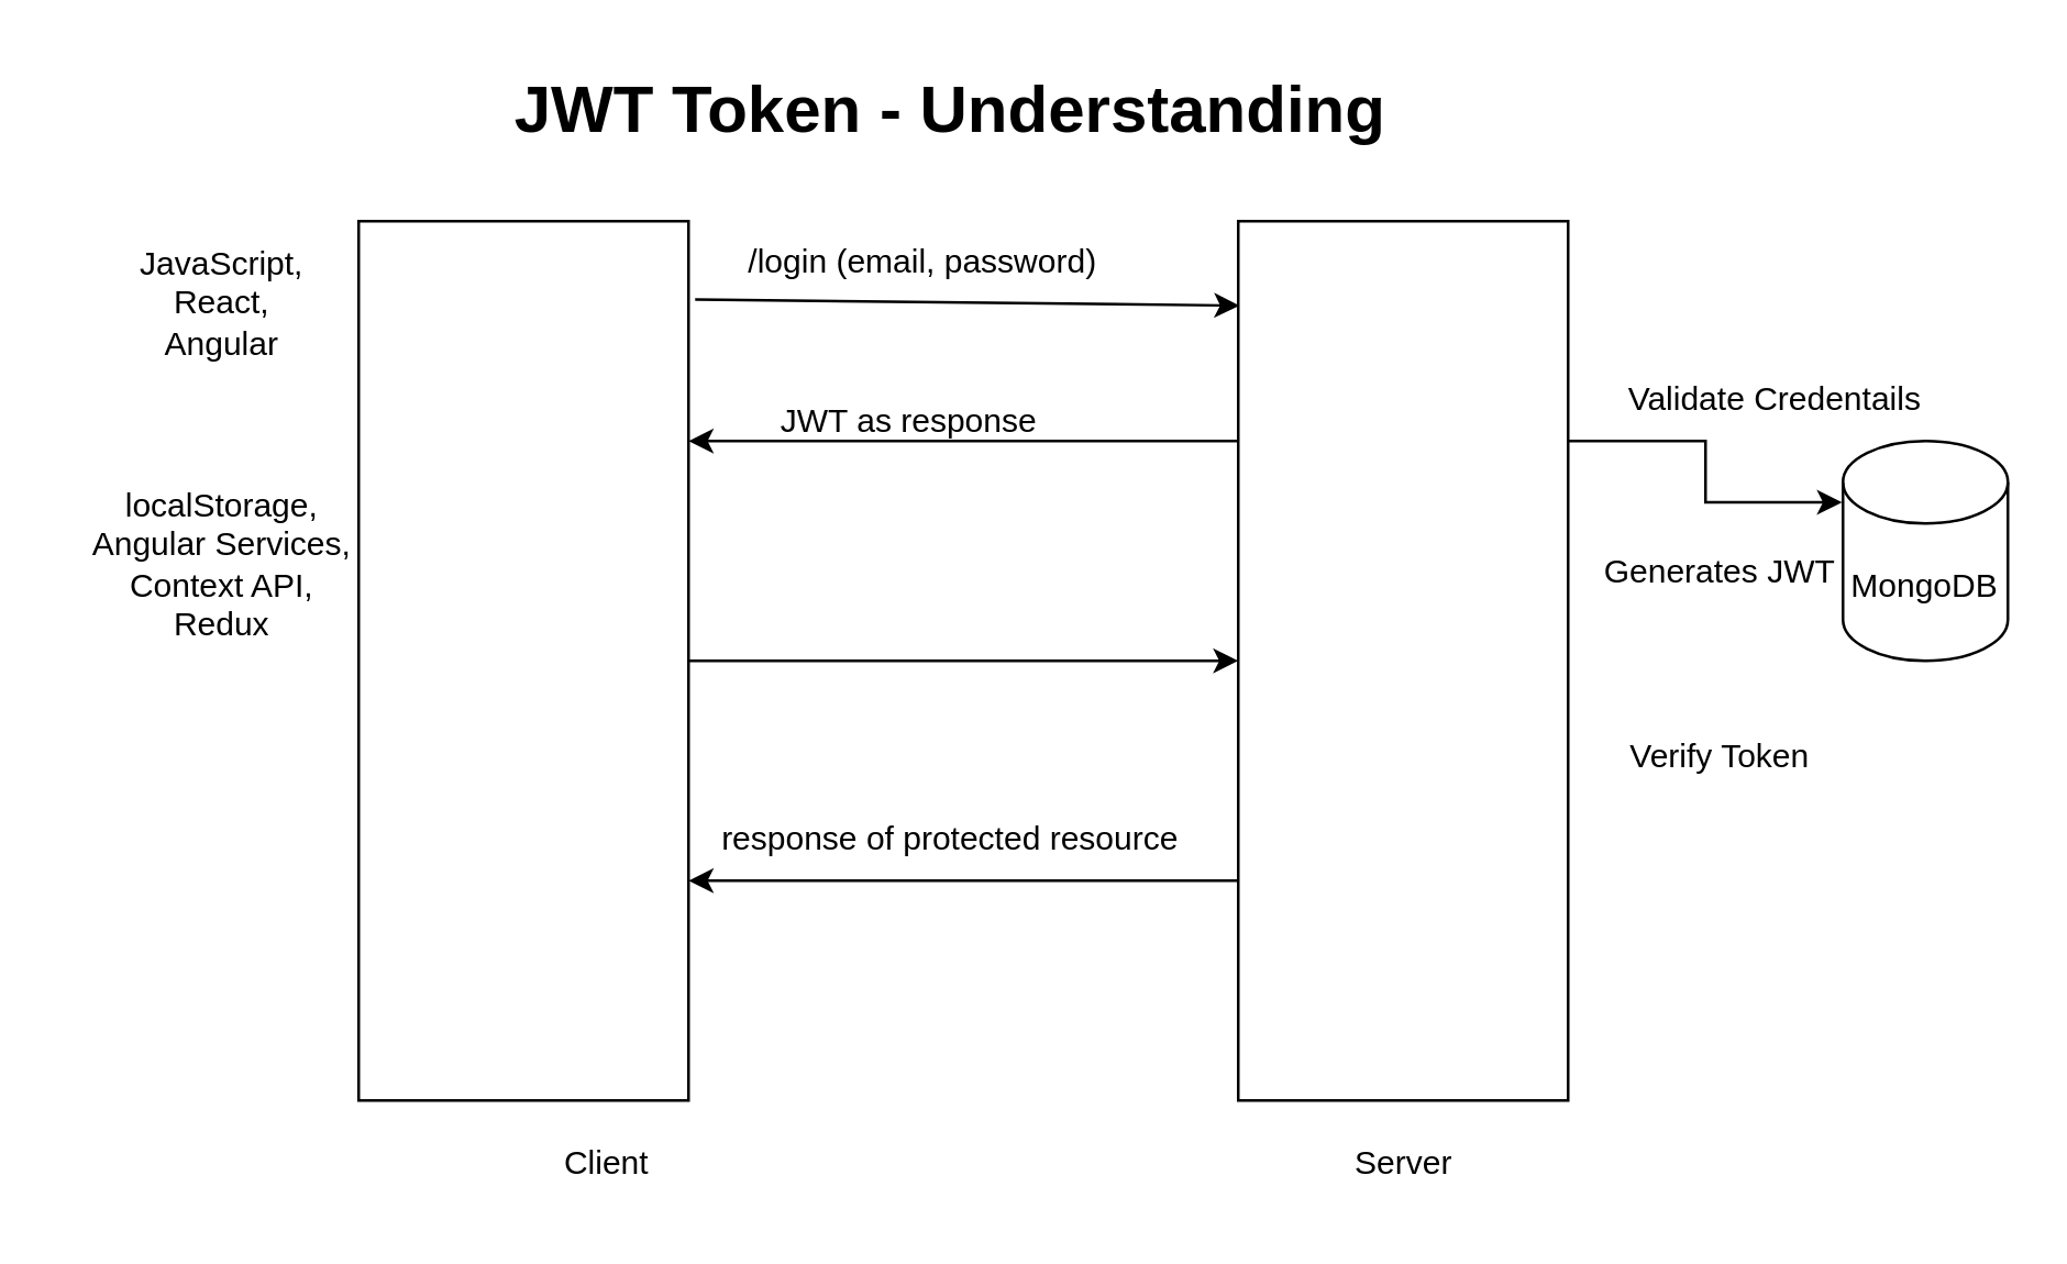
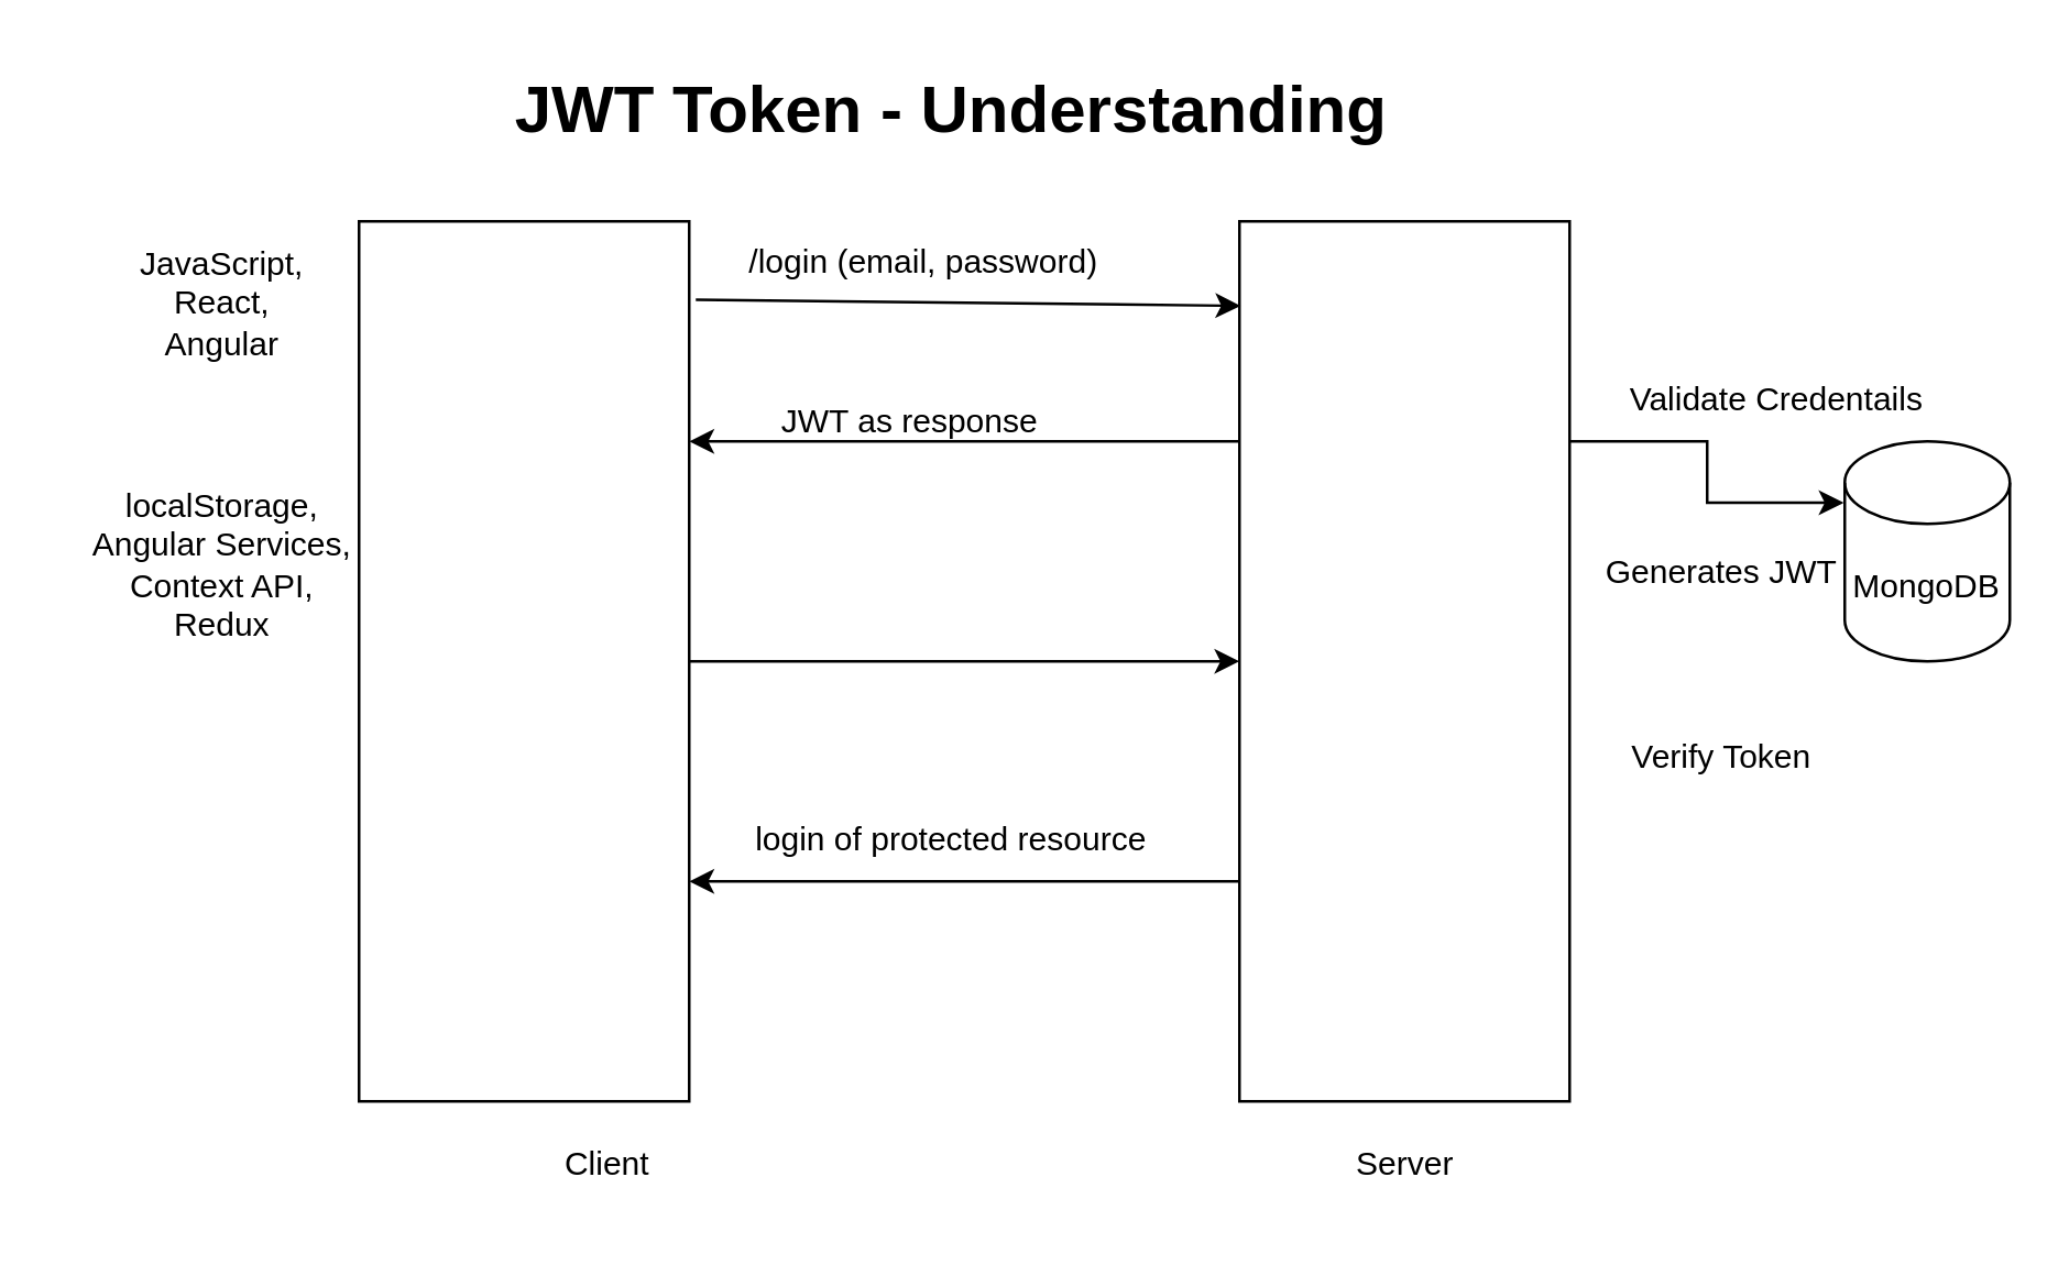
- <mxCell id="19" value="response of protected resource" style="text;html=1;align=center;verticalAlign=middle;resizable=0;points=[];autosize=1;strokeColor=none;fillColor=none;" vertex="1" parent="1"><mxGeometry x="250" y="290" width="190" height="30" as="geometry" /></mxCell>
+ <mxCell id="19" value="login of protected resource" style="text;html=1;align=center;verticalAlign=middle;resizable=0;points=[];autosize=1;strokeColor=none;fillColor=none;" vertex="1" parent="1"><mxGeometry x="250" y="290" width="190" height="30" as="geometry" /></mxCell>
